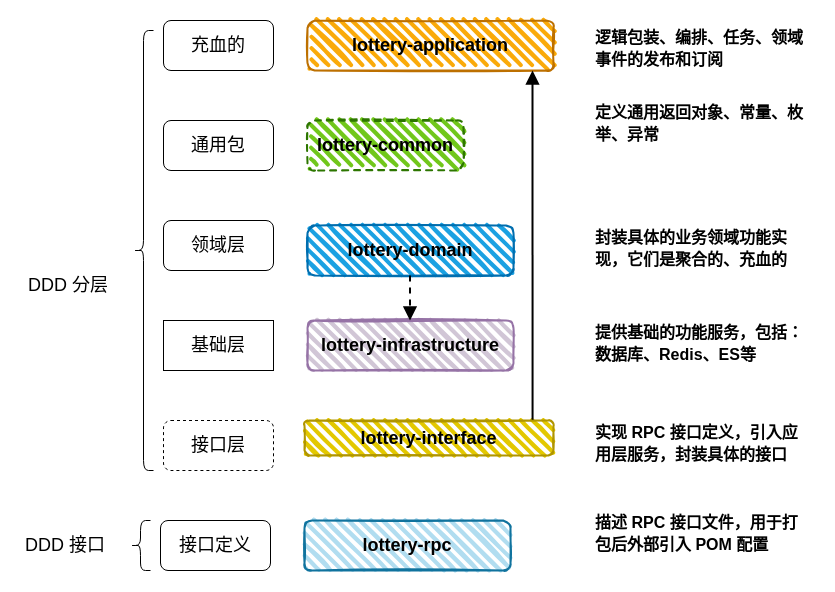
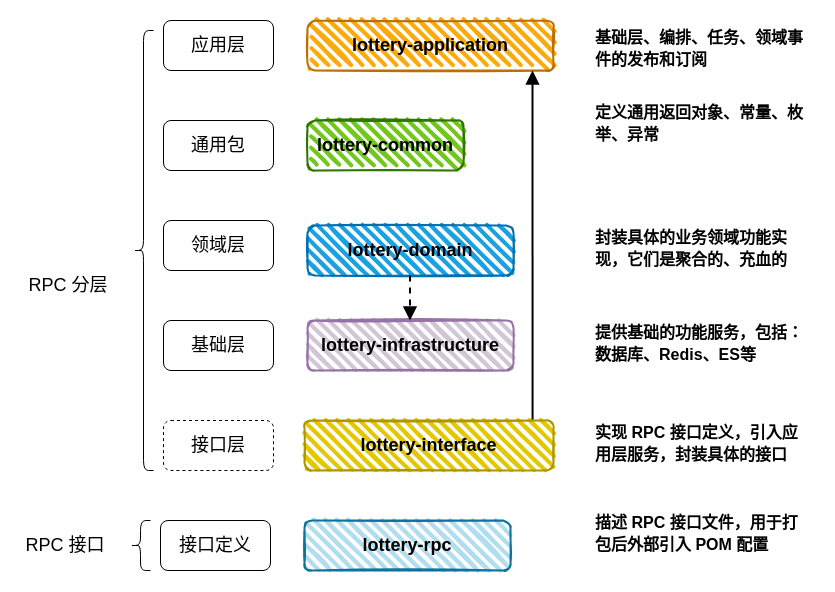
- <mxCell id="2" value="&lt;font style=&quot;font-size: 18px&quot;&gt;充血的&lt;/font&gt;" style="rounded=1;whiteSpace=wrap;html=1;" vertex="1" parent="1"><mxGeometry x="163" y="20" width="110" height="50" as="geometry" /></mxCell>
+ <mxCell id="2" value="&lt;font style=&quot;font-size: 18px&quot;&gt;应用层&lt;/font&gt;" style="rounded=1;whiteSpace=wrap;html=1;" vertex="1" parent="1"><mxGeometry x="163" y="20" width="110" height="50" as="geometry" /></mxCell>
- <mxCell id="20" value="&lt;font size=&quot;3&quot;&gt;&lt;b&gt;逻辑包装、编排、任务、领域事件的发布和订阅&lt;/b&gt;&lt;/font&gt;" style="text;html=1;strokeColor=none;fillColor=none;align=left;verticalAlign=middle;whiteSpace=wrap;rounded=0;fontSize=18;" vertex="1" parent="1"><mxGeometry x="593" y="25" width="220" height="45" as="geometry" /></mxCell>
+ <mxCell id="20" value="&lt;font size=&quot;3&quot;&gt;&lt;b&gt;基础层、编排、任务、领域事件的发布和订阅&lt;/b&gt;&lt;/font&gt;" style="text;html=1;strokeColor=none;fillColor=none;align=left;verticalAlign=middle;whiteSpace=wrap;rounded=0;fontSize=18;" vertex="1" parent="1"><mxGeometry x="593" y="25" width="220" height="45" as="geometry" /></mxCell>
- <mxCell id="13" value="lottery-common" style="rounded=1;whiteSpace=wrap;html=1;strokeWidth=2;fillWeight=4;hachureGap=8;hachureAngle=45;fillColor=#71C71B;sketch=1;fontSize=18;strokeColor=#2D7600;fontColor=#000000;shadow=0;perimeterSpacing=0;fillStyle=auto;fontStyle=1;dashed=1;" vertex="1" parent="1"><mxGeometry x="307" y="120" width="156" height="50" as="geometry" /></mxCell>
+ <mxCell id="13" value="lottery-common" style="rounded=1;whiteSpace=wrap;html=1;strokeWidth=2;fillWeight=4;hachureGap=8;hachureAngle=45;fillColor=#71C71B;sketch=1;fontSize=18;strokeColor=#2D7600;fontColor=#000000;shadow=0;perimeterSpacing=0;fillStyle=auto;fontStyle=1" vertex="1" parent="1"><mxGeometry x="307" y="120" width="156" height="50" as="geometry" /></mxCell>
- <mxCell id="9" value="DDD 分层" style="text;html=1;strokeColor=none;fillColor=none;align=center;verticalAlign=middle;whiteSpace=wrap;rounded=0;fontSize=18;" vertex="1" parent="1"><mxGeometry x="23" y="270" width="90" height="30" as="geometry" /></mxCell>
+ <mxCell id="9" value="RPC 分层" style="text;html=1;strokeColor=none;fillColor=none;align=center;verticalAlign=middle;whiteSpace=wrap;rounded=0;fontSize=18;" vertex="1" parent="1"><mxGeometry x="23" y="270" width="90" height="30" as="geometry" /></mxCell>
- <mxCell id="5" value="&lt;font style=&quot;font-size: 18px&quot;&gt;基础层&lt;/font&gt;" style="whiteSpace=wrap;html=1;rounded=0;" vertex="1" parent="1"><mxGeometry x="163" y="320" width="110" height="50" as="geometry" /></mxCell>
+ <mxCell id="5" value="&lt;font style=&quot;font-size: 18px&quot;&gt;基础层&lt;/font&gt;" style="rounded=1;whiteSpace=wrap;html=1;" vertex="1" parent="1"><mxGeometry x="163" y="320" width="110" height="50" as="geometry" /></mxCell>
- <mxCell id="16" value="lottery-interface" style="rounded=1;whiteSpace=wrap;html=1;strokeWidth=2;fillWeight=4;hachureGap=8;hachureAngle=45;fillColor=#e3c800;sketch=1;fontSize=18;strokeColor=#B09500;shadow=0;perimeterSpacing=0;fillStyle=auto;fontStyle=1;fontColor=#000000;" vertex="1" parent="1"><mxGeometry x="304" y="420" width="249" height="35" as="geometry" /></mxCell>
+ <mxCell id="16" value="lottery-interface" style="rounded=1;whiteSpace=wrap;html=1;strokeWidth=2;fillWeight=4;hachureGap=8;hachureAngle=45;fillColor=#e3c800;sketch=1;fontSize=18;strokeColor=#B09500;shadow=0;perimeterSpacing=0;fillStyle=auto;fontStyle=1;fontColor=#000000;" vertex="1" parent="1"><mxGeometry x="304" y="420" width="249" height="50" as="geometry" /></mxCell>
- <mxCell id="11" value="DDD 接口" style="text;html=1;strokeColor=none;fillColor=none;align=center;verticalAlign=middle;whiteSpace=wrap;rounded=0;fontSize=18;" vertex="1" parent="1"><mxGeometry x="20" y="530" width="90" height="30" as="geometry" /></mxCell>
+ <mxCell id="11" value="RPC 接口" style="text;html=1;strokeColor=none;fillColor=none;align=center;verticalAlign=middle;whiteSpace=wrap;rounded=0;fontSize=18;" vertex="1" parent="1"><mxGeometry x="20" y="530" width="90" height="30" as="geometry" /></mxCell>
